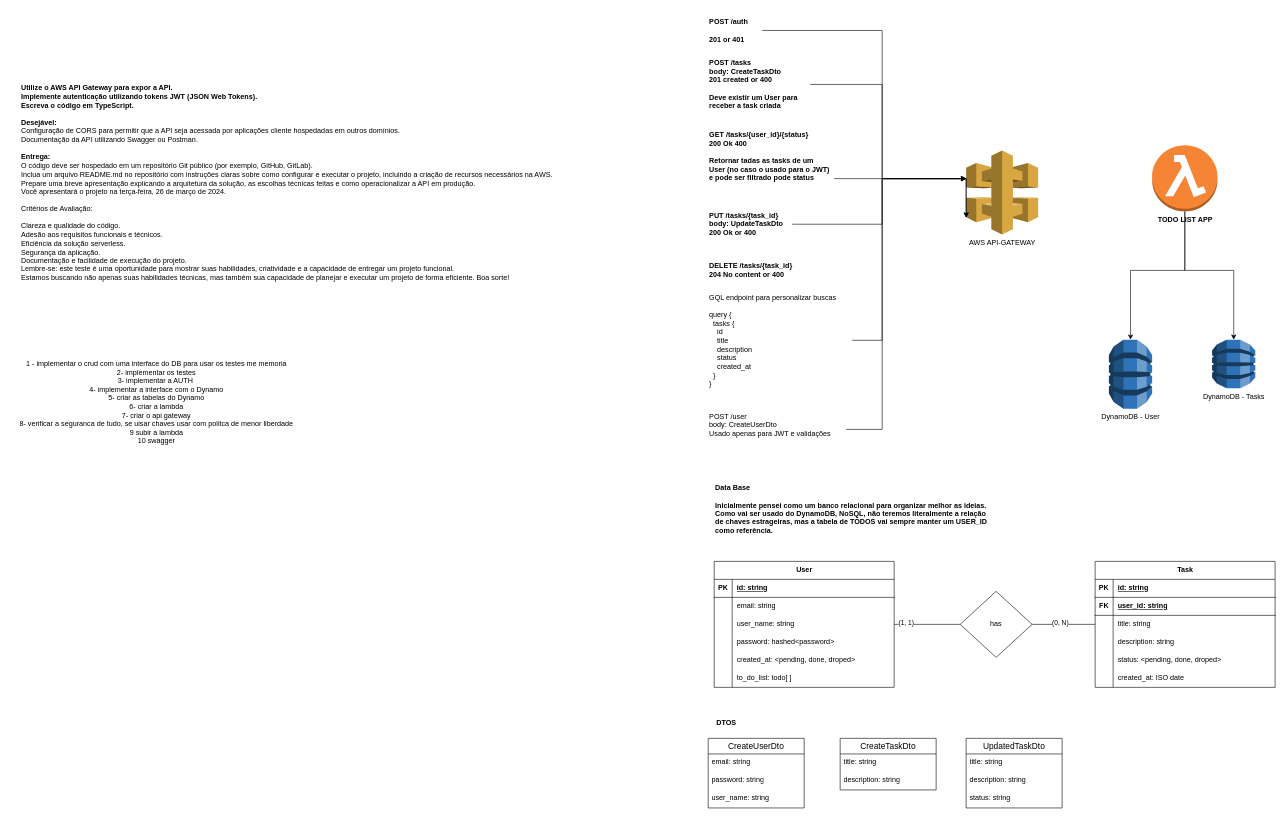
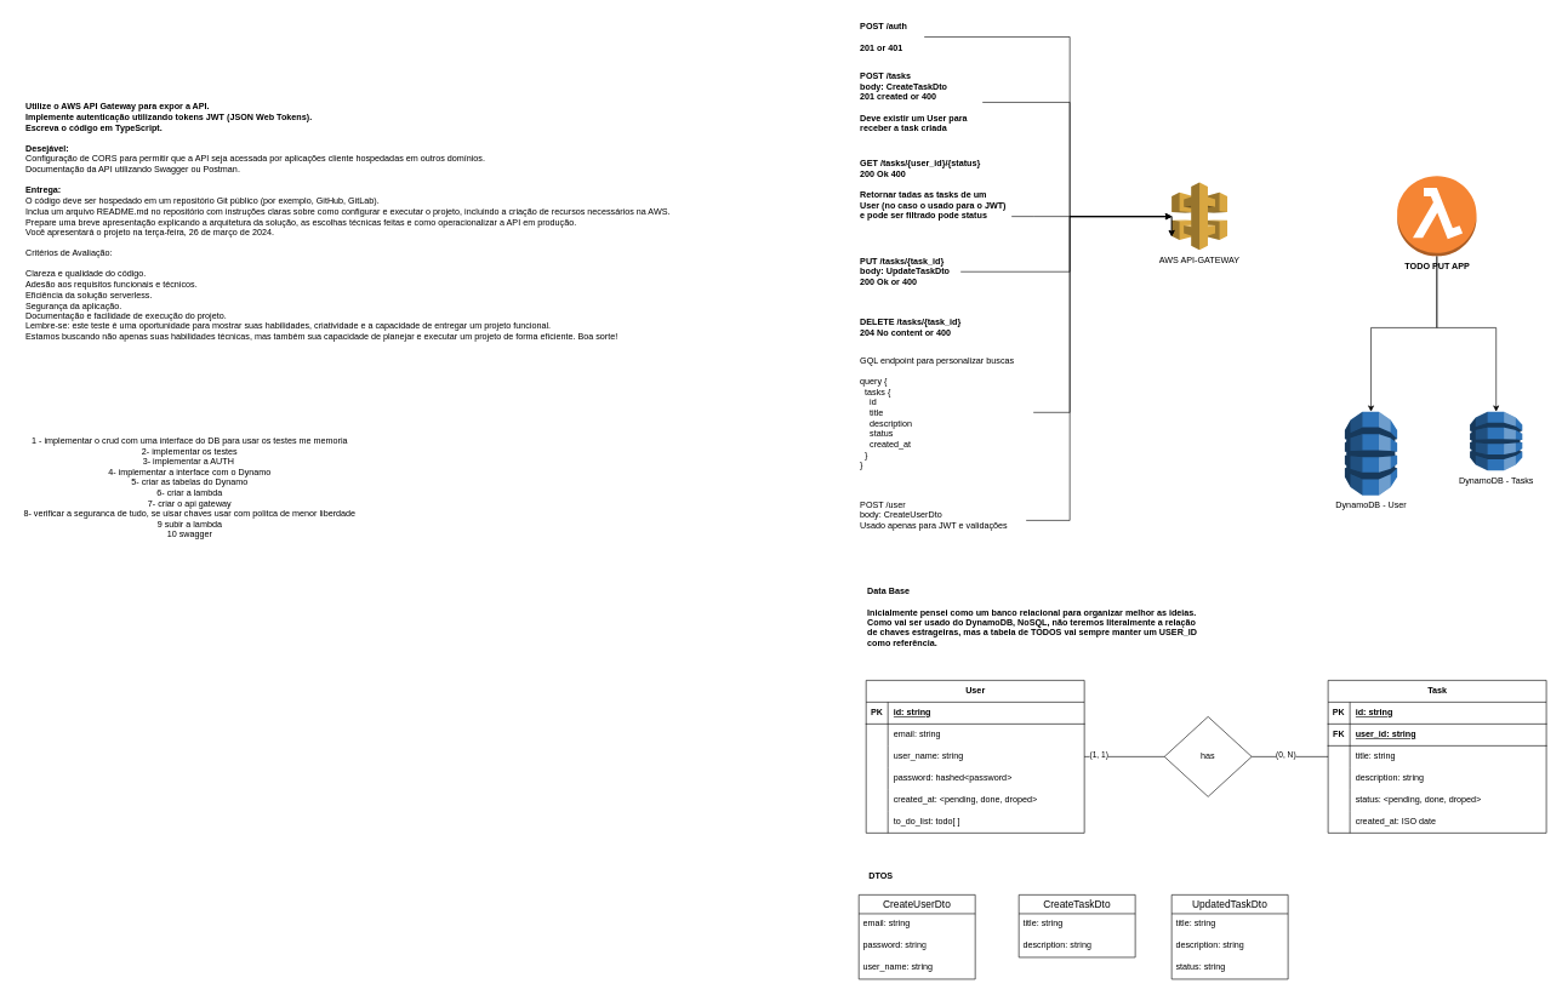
- <mxCell id="3" value="AWS API-GATEWAY" style="outlineConnect=0;dashed=0;verticalLabelPosition=bottom;verticalAlign=top;align=center;html=1;shape=mxgraph.aws3.api_gateway;fillColor=#D9A741;gradientColor=none;" parent="1" vertex="1"><mxGeometry x="1610" y="250" width="120" height="140" as="geometry" /></mxCell>
+ <mxCell id="3" value="AWS API-GATEWAY" style="outlineConnect=0;dashed=0;verticalLabelPosition=bottom;verticalAlign=top;align=center;html=1;shape=mxgraph.aws3.api_gateway;fillColor=#D9A741;gradientColor=none;" parent="1" vertex="1"><mxGeometry x="1610" y="250" width="76.5" height="93" as="geometry" /></mxCell>
- <mxCell id="57" value="&lt;b&gt;TODO LIST APP&lt;/b&gt;" style="outlineConnect=0;dashed=0;verticalLabelPosition=bottom;verticalAlign=top;align=center;html=1;shape=mxgraph.aws3.lambda_function;fillColor=#F58534;gradientColor=none;" parent="1" vertex="1"><mxGeometry x="1920" y="241.5" width="109" height="110" as="geometry" /></mxCell>
+ <mxCell id="57" value="&lt;b&gt;TODO PUT APP&lt;/b&gt;" style="outlineConnect=0;dashed=0;verticalLabelPosition=bottom;verticalAlign=top;align=center;html=1;shape=mxgraph.aws3.lambda_function;fillColor=#F58534;gradientColor=none;" parent="1" vertex="1"><mxGeometry x="1920" y="241.5" width="109" height="110" as="geometry" /></mxCell>
